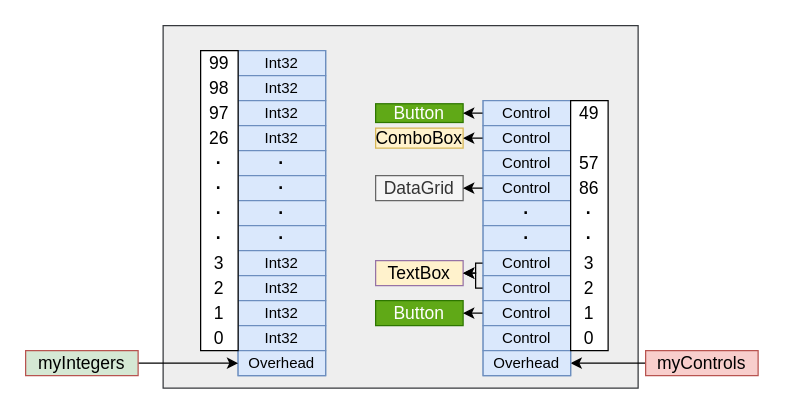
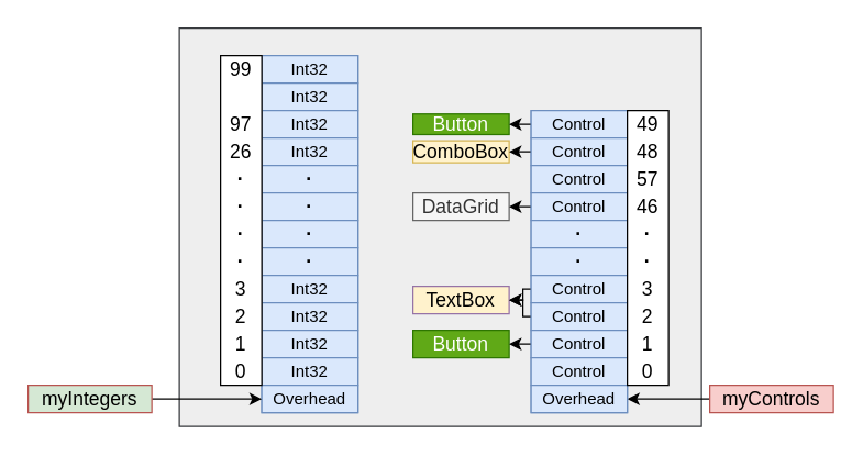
- <mxCell id="19" value="98" style="text;html=1;strokeColor=none;fillColor=none;align=center;verticalAlign=middle;whiteSpace=wrap;rounded=0;fontSize=14;" vertex="1" parent="1"><mxGeometry x="160" y="60" width="30" height="20" as="geometry" /></mxCell>
+ <mxCell id="59" value="48" style="text;html=1;strokeColor=none;fillColor=none;align=center;verticalAlign=middle;whiteSpace=wrap;rounded=0;fontSize=14;" vertex="1" parent="1"><mxGeometry x="456" y="100" width="30" height="20" as="geometry" /></mxCell>
- <mxCell id="61" value="86" style="text;html=1;strokeColor=none;fillColor=none;align=center;verticalAlign=middle;whiteSpace=wrap;rounded=0;fontSize=14;" vertex="1" parent="1"><mxGeometry x="456" y="140" width="30" height="20" as="geometry" /></mxCell>
+ <mxCell id="61" value="46" style="text;html=1;strokeColor=none;fillColor=none;align=center;verticalAlign=middle;whiteSpace=wrap;rounded=0;fontSize=14;" vertex="1" parent="1"><mxGeometry x="456" y="140" width="30" height="20" as="geometry" /></mxCell>
